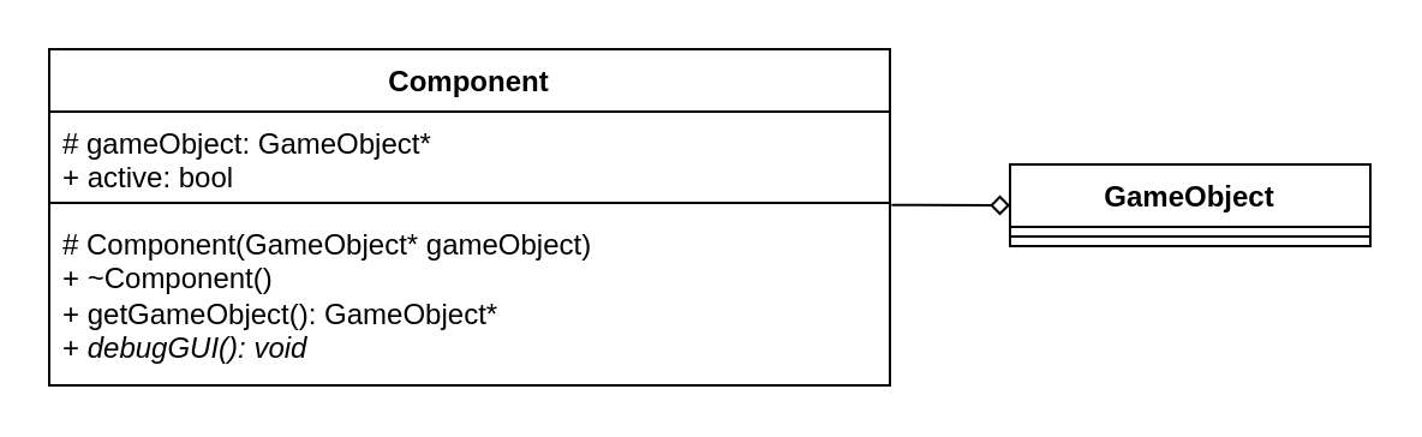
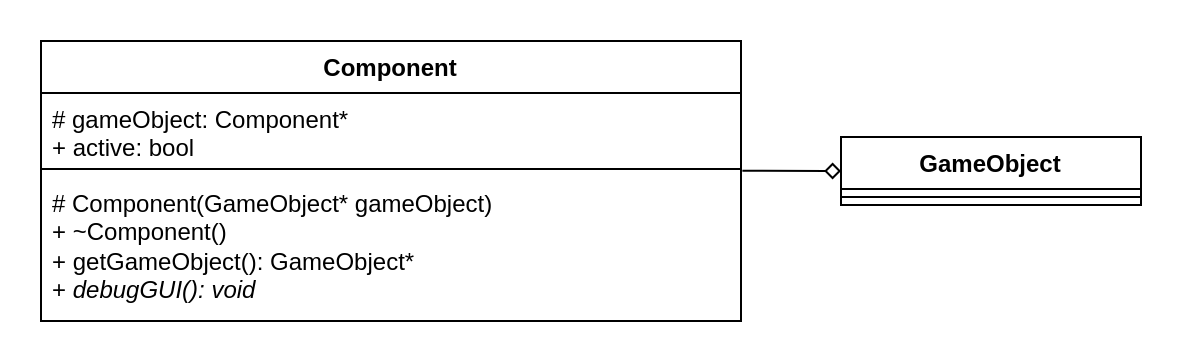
- <mxCell id="3" value="# gameObject: GameObject*&#10;+ active: bool &#10;&#10;" style="text;strokeColor=none;fillColor=none;align=left;verticalAlign=top;spacingLeft=4;spacingRight=4;overflow=hidden;rotatable=0;points=[[0,0.5],[1,0.5]];portConstraint=eastwest;" parent="2" vertex="1"><mxGeometry y="26" width="350" height="34" as="geometry" /></mxCell>
+ <mxCell id="3" value="# gameObject: Component*&#10;+ active: bool &#10;&#10;" style="text;strokeColor=none;fillColor=none;align=left;verticalAlign=top;spacingLeft=4;spacingRight=4;overflow=hidden;rotatable=0;points=[[0,0.5],[1,0.5]];portConstraint=eastwest;" parent="2" vertex="1"><mxGeometry y="26" width="350" height="34" as="geometry" /></mxCell>
